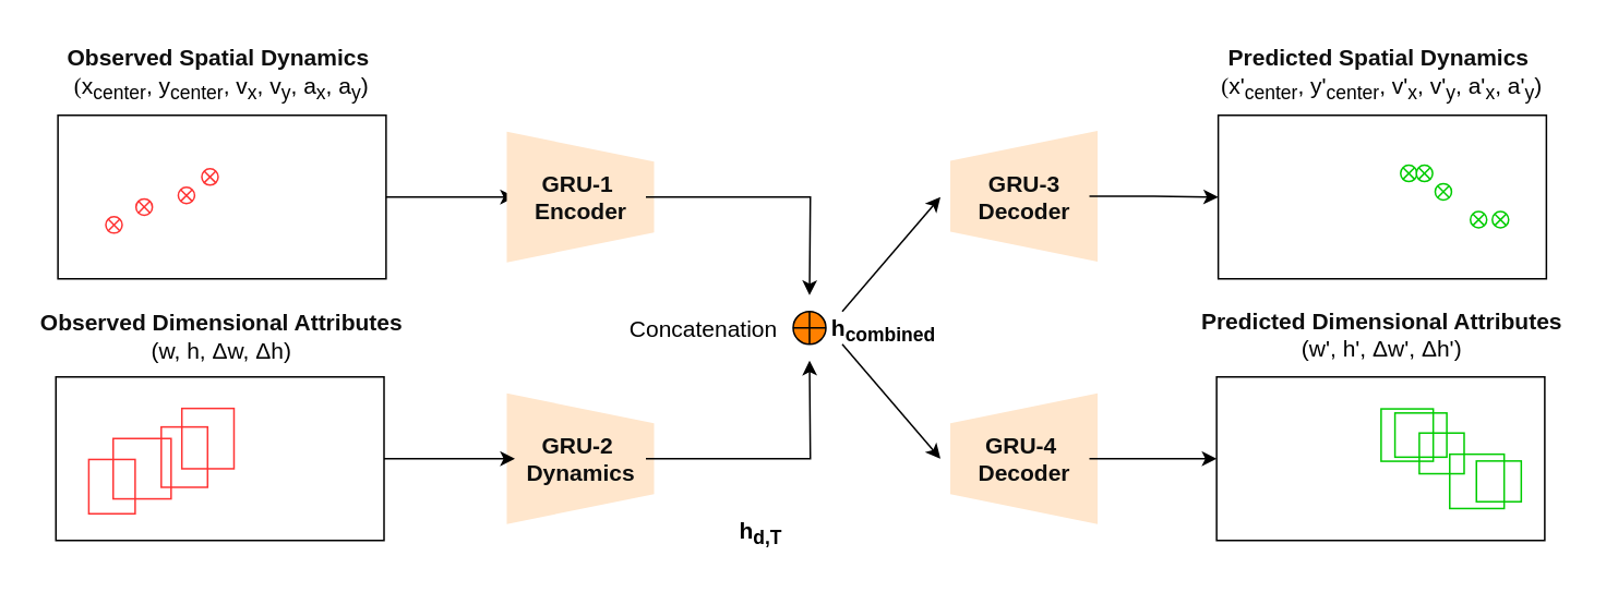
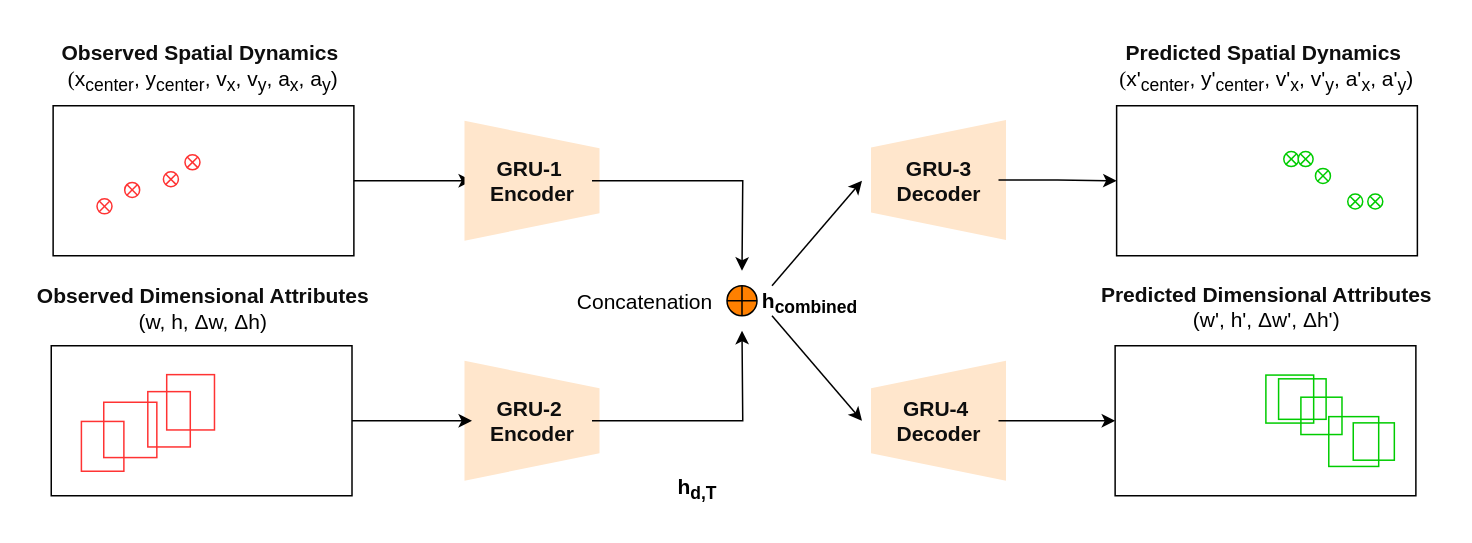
- <mxCell id="39" value="&lt;b style=&quot;text-wrap: wrap; background-color: initial; color: rgb(14, 14, 14); text-align: start; text-indent: -13px;&quot;&gt;&lt;font style=&quot;font-size: 14px;&quot;&gt;GRU-2&amp;nbsp;&lt;/font&gt;&lt;/b&gt;&lt;div&gt;&lt;b style=&quot;text-wrap: wrap; background-color: initial; color: rgb(14, 14, 14); text-align: start; text-indent: -13px;&quot;&gt;&lt;font style=&quot;font-size: 14px;&quot;&gt;Dynamics&lt;/font&gt;&lt;/b&gt;&lt;/div&gt;" style="text;html=1;align=center;verticalAlign=middle;resizable=0;points=[];autosize=1;strokeColor=none;fillColor=none;" parent="1" vertex="1"><mxGeometry x="314" y="255" width="80" height="50" as="geometry" /></mxCell>
+ <mxCell id="39" value="&lt;b style=&quot;text-wrap: wrap; background-color: initial; color: rgb(14, 14, 14); text-align: start; text-indent: -13px;&quot;&gt;&lt;font style=&quot;font-size: 14px;&quot;&gt;GRU-2&amp;nbsp;&lt;/font&gt;&lt;/b&gt;&lt;div&gt;&lt;b style=&quot;text-wrap: wrap; background-color: initial; color: rgb(14, 14, 14); text-align: start; text-indent: -13px;&quot;&gt;&lt;font style=&quot;font-size: 14px;&quot;&gt;Encoder&lt;/font&gt;&lt;/b&gt;&lt;/div&gt;" style="text;html=1;align=center;verticalAlign=middle;resizable=0;points=[];autosize=1;strokeColor=none;fillColor=none;" parent="1" vertex="1"><mxGeometry x="314" y="255" width="80" height="50" as="geometry" /></mxCell>
